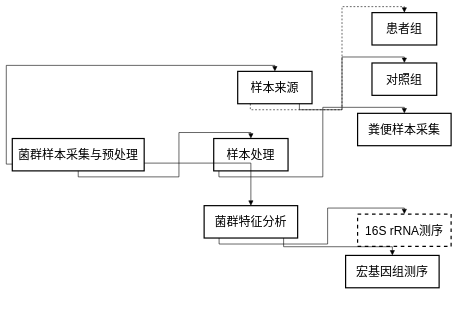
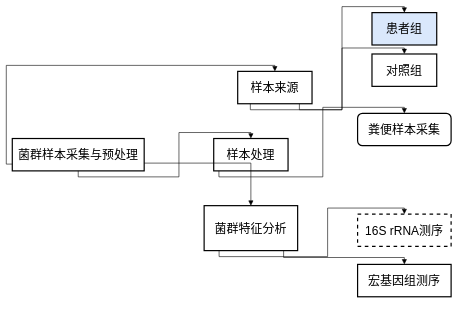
- <mxCell id="14" value="" style="startArrow=none;endArrow=block;exitX=0.17;exitY=1;entryX=0.5;entryY=0;rounded=0;orthogonal=1;edgeStyle=orthogonalEdgeStyle;strokeWidth=1;fontSize=20;dashed=1;" edge="1" parent="1" source="3" target="6"><mxGeometry relative="1" as="geometry" /></mxCell>
+ <mxCell id="14" value="" style="startArrow=none;endArrow=block;exitX=0.17;exitY=1;entryX=0.5;entryY=0;rounded=0;orthogonal=1;edgeStyle=orthogonalEdgeStyle;strokeWidth=1;fontSize=20;" edge="1" parent="1" source="3" target="6"><mxGeometry relative="1" as="geometry" /></mxCell>
- <mxCell id="6" value="患者组" style="whiteSpace=wrap;strokeWidth=2;fontSize=20;" vertex="1" parent="1"><mxGeometry x="620" width="108" height="54" as="geometry" y="20" /></mxCell>
+ <mxCell id="6" value="患者组" style="whiteSpace=wrap;strokeWidth=2;fontSize=20;fillColor=#dae8fc;" vertex="1" parent="1"><mxGeometry x="620" width="108" height="54" as="geometry" y="20" /></mxCell>
- <mxCell id="7" value="对照组" style="whiteSpace=wrap;strokeWidth=2;fontSize=20;" vertex="1" parent="1"><mxGeometry x="620" y="104" width="108" height="54" as="geometry" /></mxCell>
+ <mxCell id="7" value="对照组" style="whiteSpace=wrap;strokeWidth=2;fontSize=20;" vertex="1" parent="1"><mxGeometry x="620" y="89" width="108" height="54" as="geometry" /></mxCell>
- <mxCell id="8" value="粪便样本采集" style="whiteSpace=wrap;strokeWidth=2;fontSize=20;" vertex="1" parent="1"><mxGeometry x="596" y="188" width="156" height="54" as="geometry" /></mxCell>
+ <mxCell id="8" value="粪便样本采集" style="whiteSpace=wrap;strokeWidth=2;fontSize=20;rounded=1;" vertex="1" parent="1"><mxGeometry x="596" y="188" width="156" height="54" as="geometry" /></mxCell>
- <mxCell id="5" value="菌群特征分析" style="whiteSpace=wrap;strokeWidth=2;fontSize=20;" vertex="1" parent="1"><mxGeometry x="340" y="342" width="156" height="54" as="geometry" /></mxCell>
+ <mxCell id="5" value="菌群特征分析" style="whiteSpace=wrap;strokeWidth=2;fontSize=20;" vertex="1" parent="1"><mxGeometry x="340" y="342" width="156" height="75" as="geometry" /></mxCell>
- <mxCell id="10" value="宏基因组测序" style="whiteSpace=wrap;strokeWidth=2;fontSize=20;" vertex="1" parent="1"><mxGeometry x="576" y="425" width="156" height="54" as="geometry" /></mxCell>
+ <mxCell id="10" value="宏基因组测序" style="whiteSpace=wrap;strokeWidth=2;fontSize=20;" vertex="1" parent="1"><mxGeometry x="596" y="440" width="156" height="54" as="geometry" /></mxCell>
